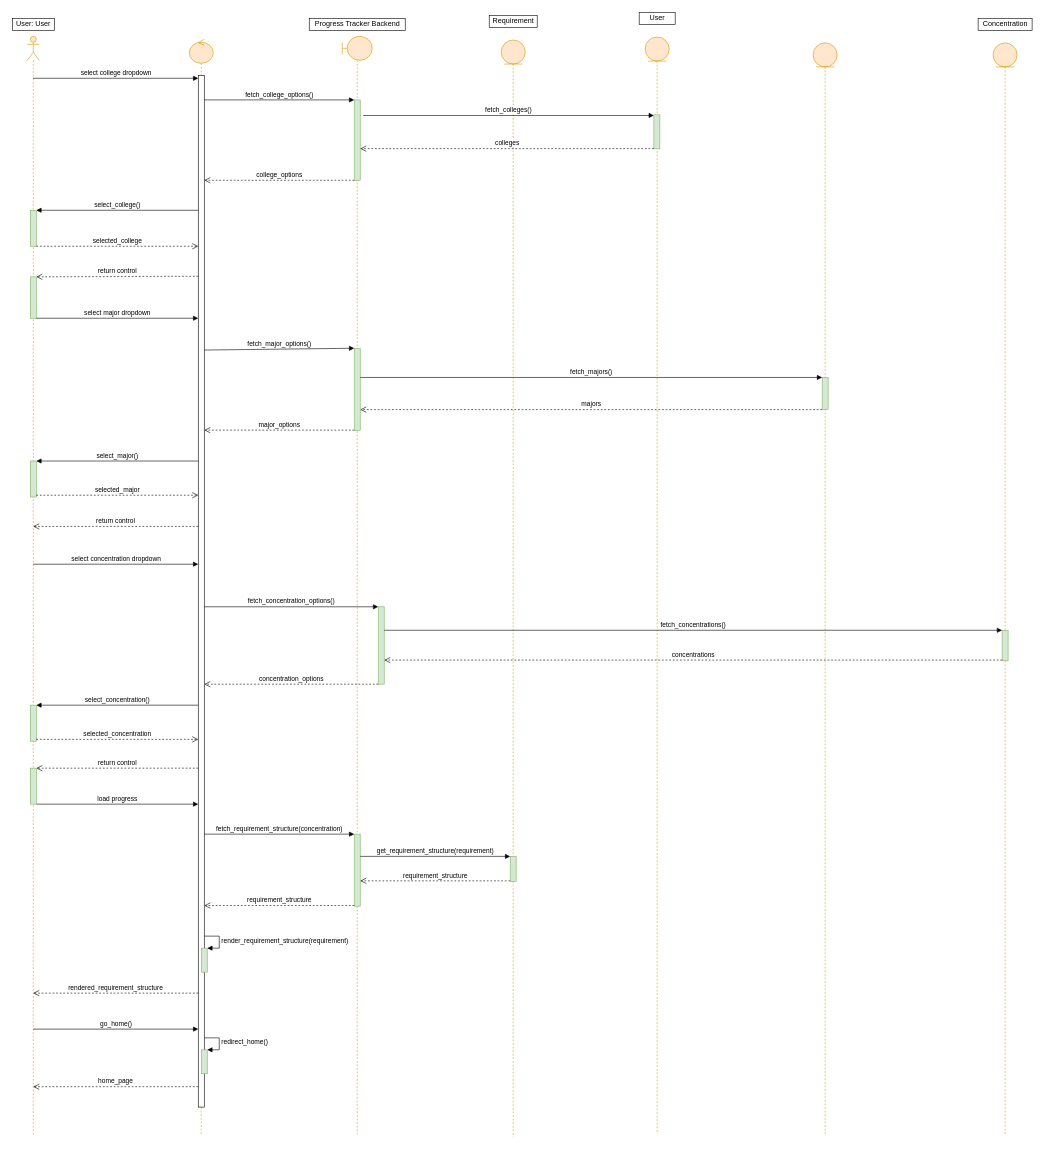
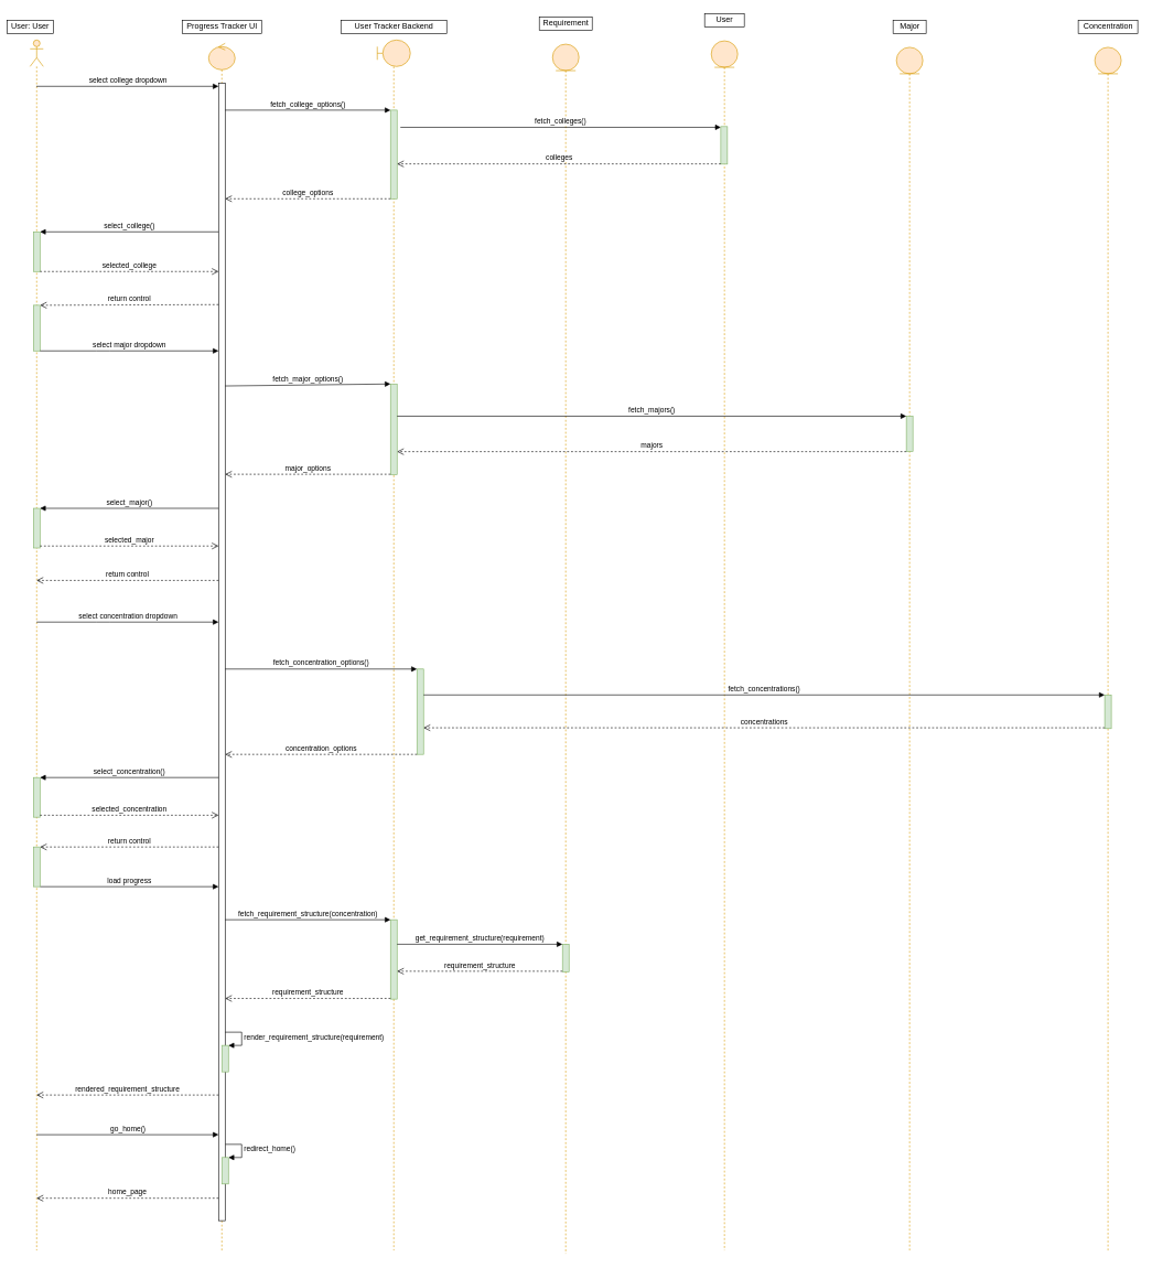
- <mxCell id="6" value="User: User" style="text;html=1;resizable=0;points=[];autosize=1;align=center;verticalAlign=top;spacingTop=-4;fontColor=#000000;labelBackgroundColor=none;strokeColor=#000000;" parent="1" vertex="1"><mxGeometry x="20" y="30" width="70" height="20" as="geometry" /></mxCell>
+ <mxCell id="6" value="User: User" style="text;html=1;resizable=0;points=[];autosize=1;align=center;verticalAlign=top;spacingTop=-4;fontColor=#000000;labelBackgroundColor=none;strokeColor=#000000;" parent="1" vertex="1"><mxGeometry x="10" y="30" width="70" height="20" as="geometry" /></mxCell>
+ <mxCell id="13" value="Progress Tracker UI" style="text;html=1;resizable=0;points=[];autosize=1;align=center;verticalAlign=top;spacingTop=-4;fontColor=#000000;labelBackgroundColor=none;strokeColor=#000000;" parent="1" vertex="1"><mxGeometry x="275" y="30" width="120" height="20" as="geometry" /></mxCell>
- <mxCell id="18" value="Progress Tracker Backend" style="text;html=1;resizable=0;points=[];autosize=1;align=center;verticalAlign=top;spacingTop=-4;fontColor=#000000;labelBackgroundColor=none;strokeColor=#000000;" parent="1" vertex="1"><mxGeometry x="515" y="30" width="160" height="20" as="geometry" /></mxCell>
+ <mxCell id="18" value="User Tracker Backend" style="text;html=1;resizable=0;points=[];autosize=1;align=center;verticalAlign=top;spacingTop=-4;fontColor=#000000;labelBackgroundColor=none;strokeColor=#000000;" parent="1" vertex="1"><mxGeometry x="515" y="30" width="160" height="20" as="geometry" /></mxCell>
+ <mxCell id="31" value="Major" style="text;html=1;resizable=0;points=[];autosize=1;align=center;verticalAlign=top;spacingTop=-4;fontColor=#000000;labelBackgroundColor=none;strokeColor=#000000;" vertex="1" parent="28"><mxGeometry x="15" width="50" height="20" as="geometry" /></mxCell>
